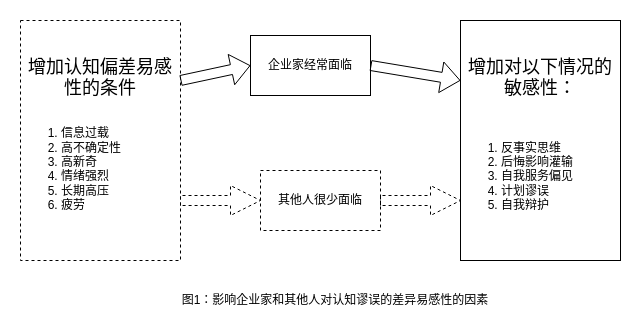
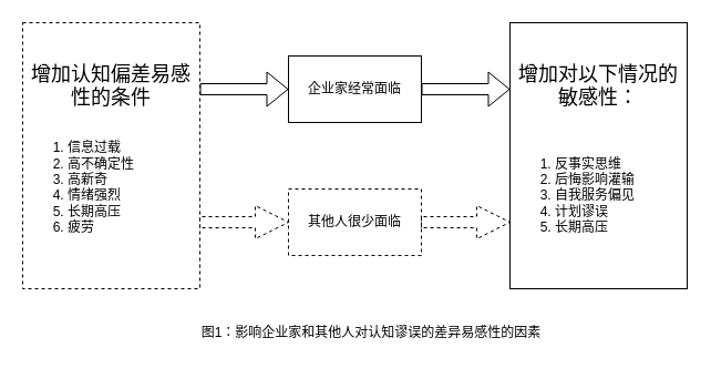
- <mxCell id="3" value="企业家经常面临" style="whiteSpace=wrap;html=1;rounded=0;" vertex="1" parent="1"><mxGeometry x="250" y="35" width="120" height="60" as="geometry" /></mxCell>
+ <mxCell id="3" value="企业家经常面临" style="whiteSpace=wrap;html=1;rounded=0;" vertex="1" parent="1"><mxGeometry x="260" y="50" width="120" height="60" as="geometry" /></mxCell>
- <mxCell id="8" value="&lt;font style=&quot;font-size: 18px&quot;&gt;增加对以下情况的敏感性：&lt;br&gt;&lt;/font&gt;&lt;br&gt;&lt;br&gt;&lt;ol&gt;&lt;li style=&quot;text-align: left&quot;&gt;反事实思维&lt;br&gt;&lt;/li&gt;&lt;li style=&quot;text-align: left&quot;&gt;后悔影响灌输&lt;br&gt;&lt;/li&gt;&lt;li style=&quot;text-align: left&quot;&gt;自我服务偏见&lt;br&gt;&lt;/li&gt;&lt;li style=&quot;text-align: left&quot;&gt;计划谬误&lt;br&gt;&lt;/li&gt;&lt;li&gt;&lt;div style=&quot;text-align: left&quot;&gt;自我辩护&lt;/div&gt;&lt;/li&gt;&lt;/ol&gt;" style="rounded=0;whiteSpace=wrap;html=1;" vertex="1" parent="1"><mxGeometry x="460" y="20" width="160" height="240" as="geometry" /></mxCell>
+ <mxCell id="8" value="&lt;font style=&quot;font-size: 18px&quot;&gt;增加对以下情况的敏感性：&lt;br&gt;&lt;/font&gt;&lt;br&gt;&lt;br&gt;&lt;ol&gt;&lt;li style=&quot;text-align: left&quot;&gt;反事实思维&lt;br&gt;&lt;/li&gt;&lt;li style=&quot;text-align: left&quot;&gt;后悔影响灌输&lt;br&gt;&lt;/li&gt;&lt;li style=&quot;text-align: left&quot;&gt;自我服务偏见&lt;br&gt;&lt;/li&gt;&lt;li style=&quot;text-align: left&quot;&gt;计划谬误&lt;br&gt;&lt;/li&gt;&lt;li&gt;&lt;div style=&quot;text-align: left&quot;&gt;长期高压&lt;/div&gt;&lt;/li&gt;&lt;/ol&gt;" style="rounded=0;whiteSpace=wrap;html=1;" vertex="1" parent="1"><mxGeometry x="460" y="20" width="160" height="240" as="geometry" /></mxCell>
